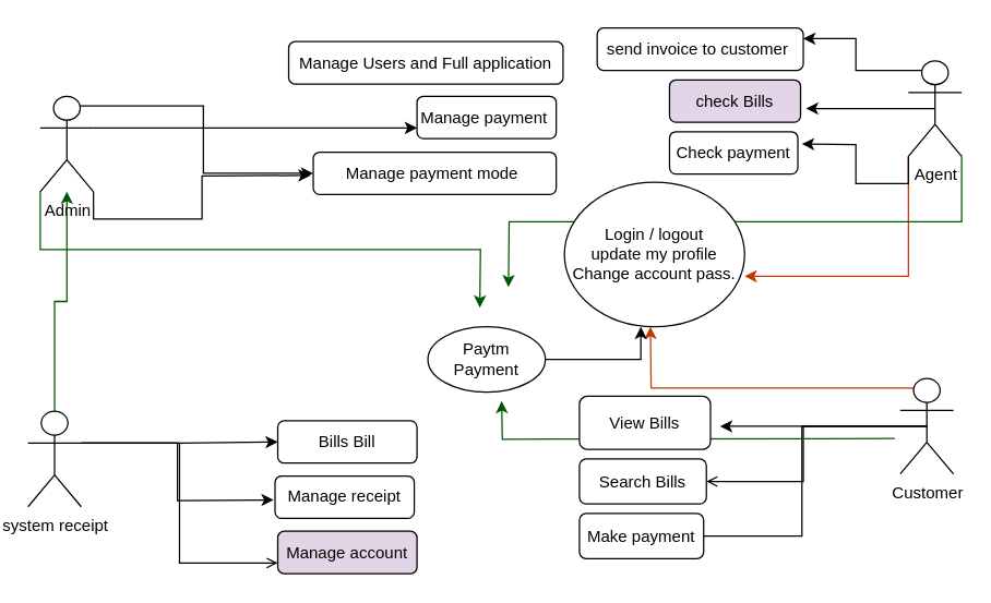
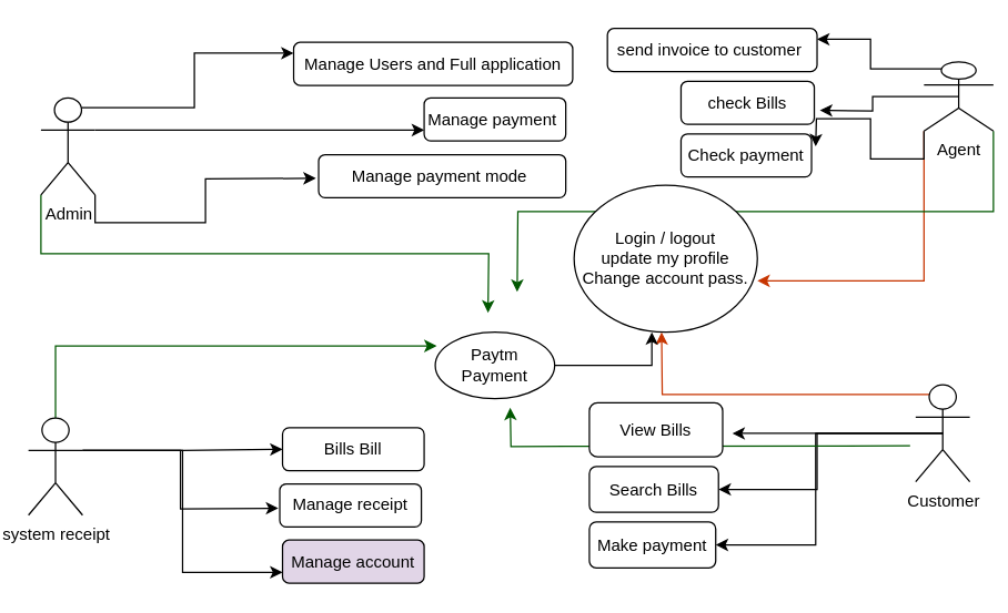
- <mxCell id="26" value="check Bills" style="rounded=1;whiteSpace=wrap;html=1;fillColor=#e1d5e7;" vertex="1" parent="1"><mxGeometry x="490" y="58" width="96" height="31" as="geometry" /></mxCell>
+ <mxCell id="26" value="check Bills" style="rounded=1;whiteSpace=wrap;html=1;" vertex="1" parent="1"><mxGeometry x="490" y="58" width="96" height="31" as="geometry" /></mxCell>
- <mxCell id="18" value="Agent" style="shape=umlActor;verticalLabelPosition=bottom;verticalAlign=top;html=1;outlineConnect=0;" vertex="1" parent="1"><mxGeometry x="665" y="44" width="39" height="70" as="geometry" /></mxCell>
+ <mxCell id="18" value="Agent" style="shape=umlActor;verticalLabelPosition=bottom;verticalAlign=top;html=1;outlineConnect=0;" vertex="1" parent="1"><mxGeometry x="665" y="44" width="50" height="50" as="geometry" /></mxCell>
- <mxCell id="3" style="edgeStyle=orthogonalEdgeStyle;rounded=0;orthogonalLoop=1;jettySize=auto;html=1;exitX=0.75;exitY=0.1;exitDx=0;exitDy=0;exitPerimeter=0;" edge="1" parent="1" source="6" target="38"><mxGeometry relative="1" as="geometry" /></mxCell>
+ <mxCell id="3" style="edgeStyle=orthogonalEdgeStyle;rounded=0;orthogonalLoop=1;jettySize=auto;html=1;exitX=0.75;exitY=0.1;exitDx=0;exitDy=0;exitPerimeter=0;entryX=0;entryY=0.25;entryDx=0;entryDy=0;" edge="1" parent="1" source="6" target="36"><mxGeometry relative="1" as="geometry" /></mxCell>
- <mxCell id="31" style="edgeStyle=orthogonalEdgeStyle;rounded=0;orthogonalLoop=1;jettySize=auto;html=1;exitX=0.5;exitY=0;exitDx=0;exitDy=0;exitPerimeter=0;fillColor=#008a00;strokeColor=#005700;" edge="1" parent="1" source="32" target="6"><mxGeometry relative="1" as="geometry" /></mxCell>
+ <mxCell id="31" style="edgeStyle=orthogonalEdgeStyle;rounded=0;orthogonalLoop=1;jettySize=auto;html=1;exitX=0.5;exitY=0;exitDx=0;exitDy=0;exitPerimeter=0;entryX=0.012;entryY=0.208;entryDx=0;entryDy=0;entryPerimeter=0;fillColor=#008a00;strokeColor=#005700;" edge="1" parent="1" source="32" target="20"><mxGeometry relative="1" as="geometry" /></mxCell>
- <mxCell id="8" style="edgeStyle=orthogonalEdgeStyle;rounded=0;orthogonalLoop=1;jettySize=auto;html=1;exitX=0.5;exitY=0.5;exitDx=0;exitDy=0;exitPerimeter=0;entryX=1;entryY=0.5;entryDx=0;entryDy=0;endArrow=open;" edge="1" parent="1" source="12" target="22"><mxGeometry relative="1" as="geometry" /></mxCell>
+ <mxCell id="8" style="edgeStyle=orthogonalEdgeStyle;rounded=0;orthogonalLoop=1;jettySize=auto;html=1;exitX=0.5;exitY=0.5;exitDx=0;exitDy=0;exitPerimeter=0;entryX=1;entryY=0.5;entryDx=0;entryDy=0;" edge="1" parent="1" source="12" target="22"><mxGeometry relative="1" as="geometry" /></mxCell>
- <mxCell id="9" style="edgeStyle=orthogonalEdgeStyle;rounded=0;orthogonalLoop=1;jettySize=auto;html=1;exitX=0.5;exitY=0.5;exitDx=0;exitDy=0;exitPerimeter=0;entryX=1;entryY=0.5;entryDx=0;entryDy=0;endArrow=none;" edge="1" parent="1" source="12" target="21"><mxGeometry relative="1" as="geometry" /></mxCell>
+ <mxCell id="9" style="edgeStyle=orthogonalEdgeStyle;rounded=0;orthogonalLoop=1;jettySize=auto;html=1;exitX=0.5;exitY=0.5;exitDx=0;exitDy=0;exitPerimeter=0;entryX=1;entryY=0.5;entryDx=0;entryDy=0;" edge="1" parent="1" source="12" target="21"><mxGeometry relative="1" as="geometry" /></mxCell>
- <mxCell id="30" style="edgeStyle=orthogonalEdgeStyle;rounded=0;orthogonalLoop=1;jettySize=auto;html=1;exitX=1;exitY=0.333;exitDx=0;exitDy=0;exitPerimeter=0;entryX=0;entryY=0.75;entryDx=0;entryDy=0;endArrow=open;" edge="1" parent="1" source="32" target="35"><mxGeometry relative="1" as="geometry" /></mxCell>
+ <mxCell id="30" style="edgeStyle=orthogonalEdgeStyle;rounded=0;orthogonalLoop=1;jettySize=auto;html=1;exitX=1;exitY=0.333;exitDx=0;exitDy=0;exitPerimeter=0;entryX=0;entryY=0.75;entryDx=0;entryDy=0;" edge="1" parent="1" source="32" target="35"><mxGeometry relative="1" as="geometry" /></mxCell>
